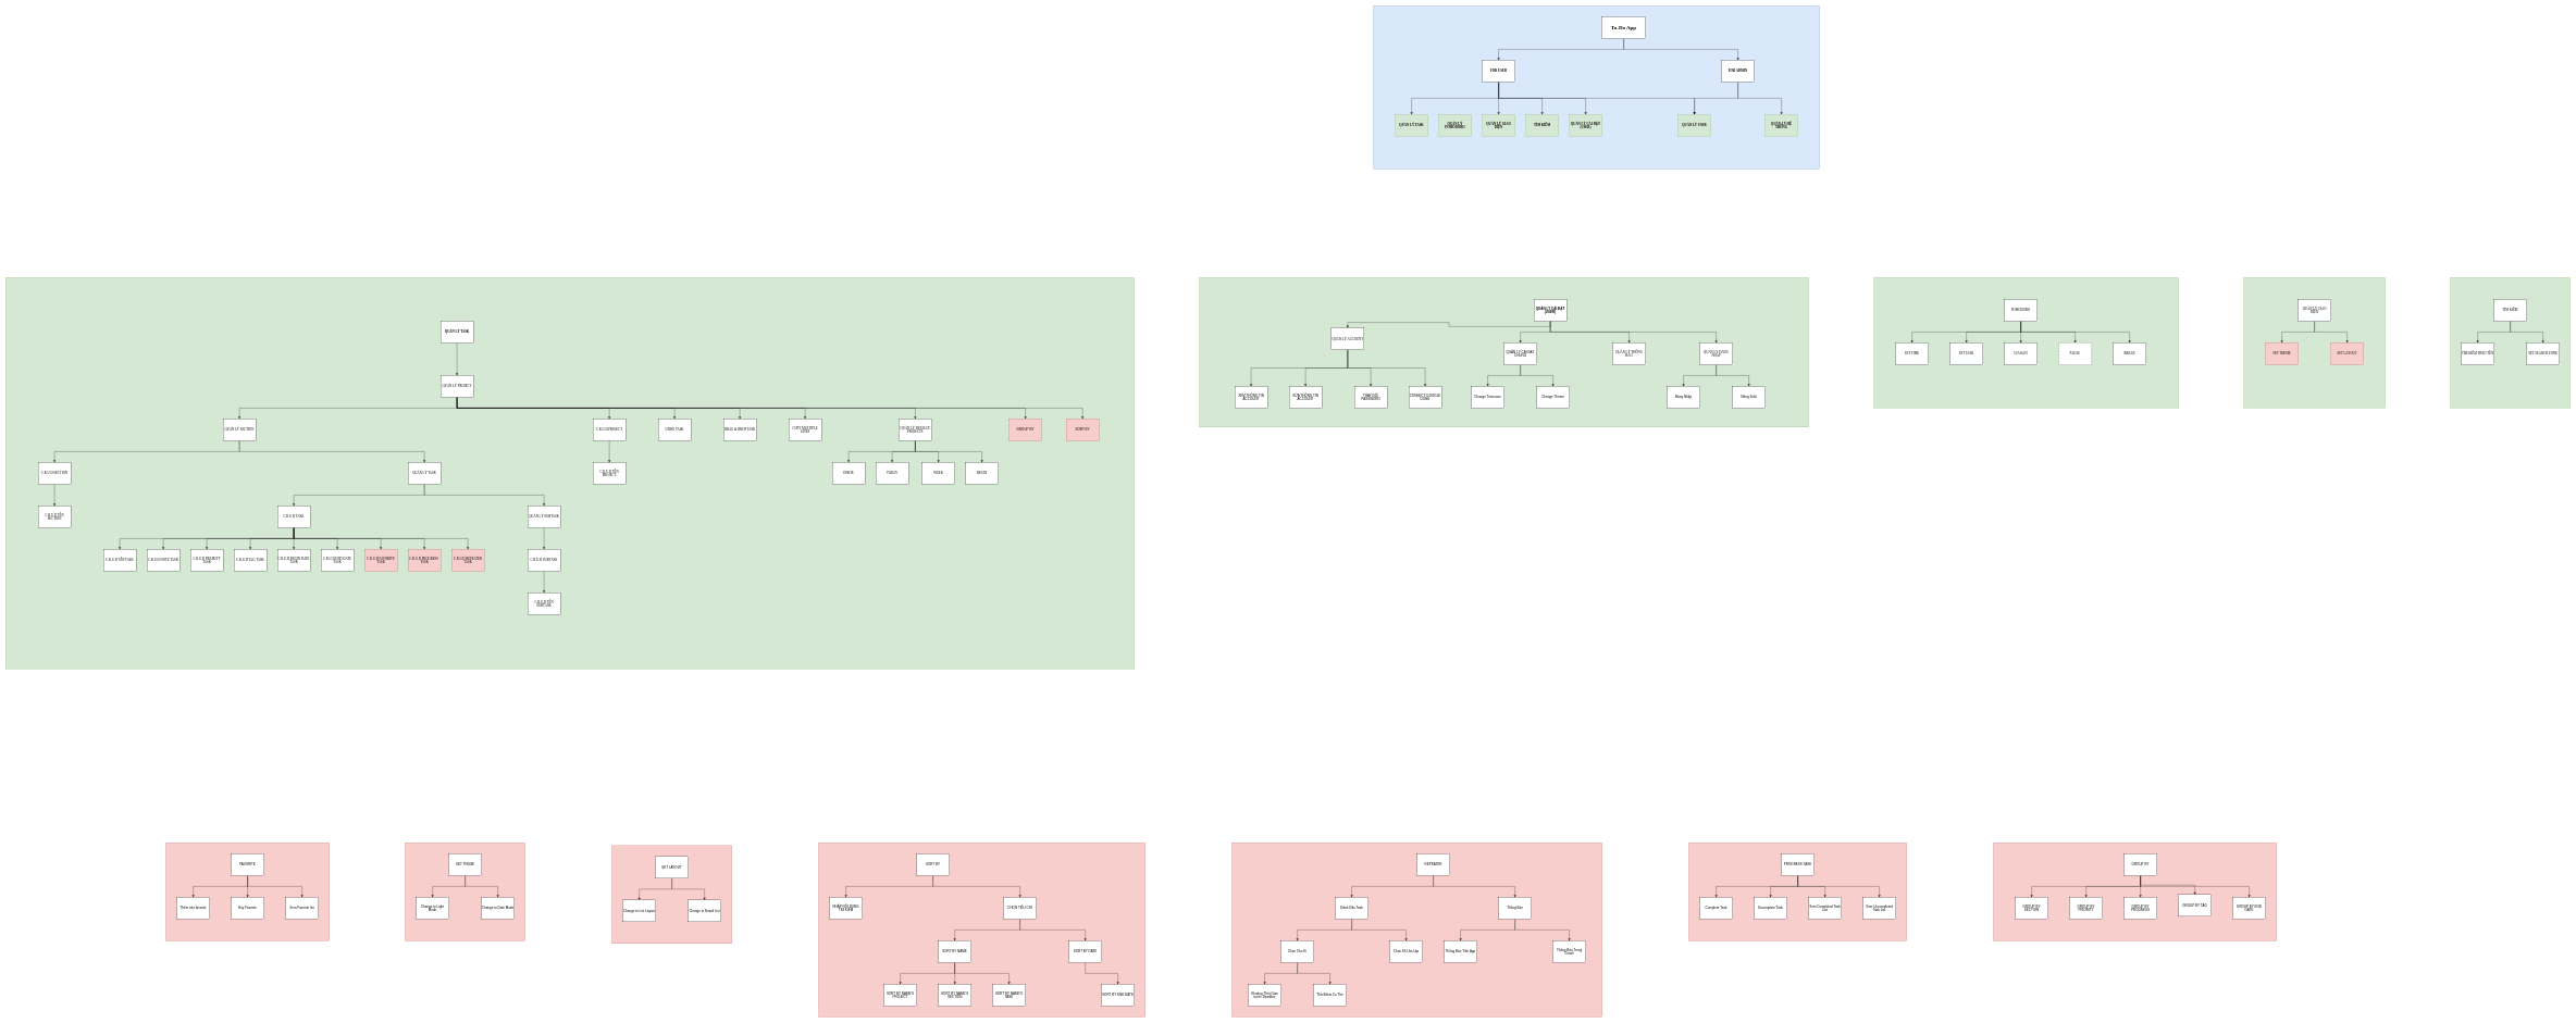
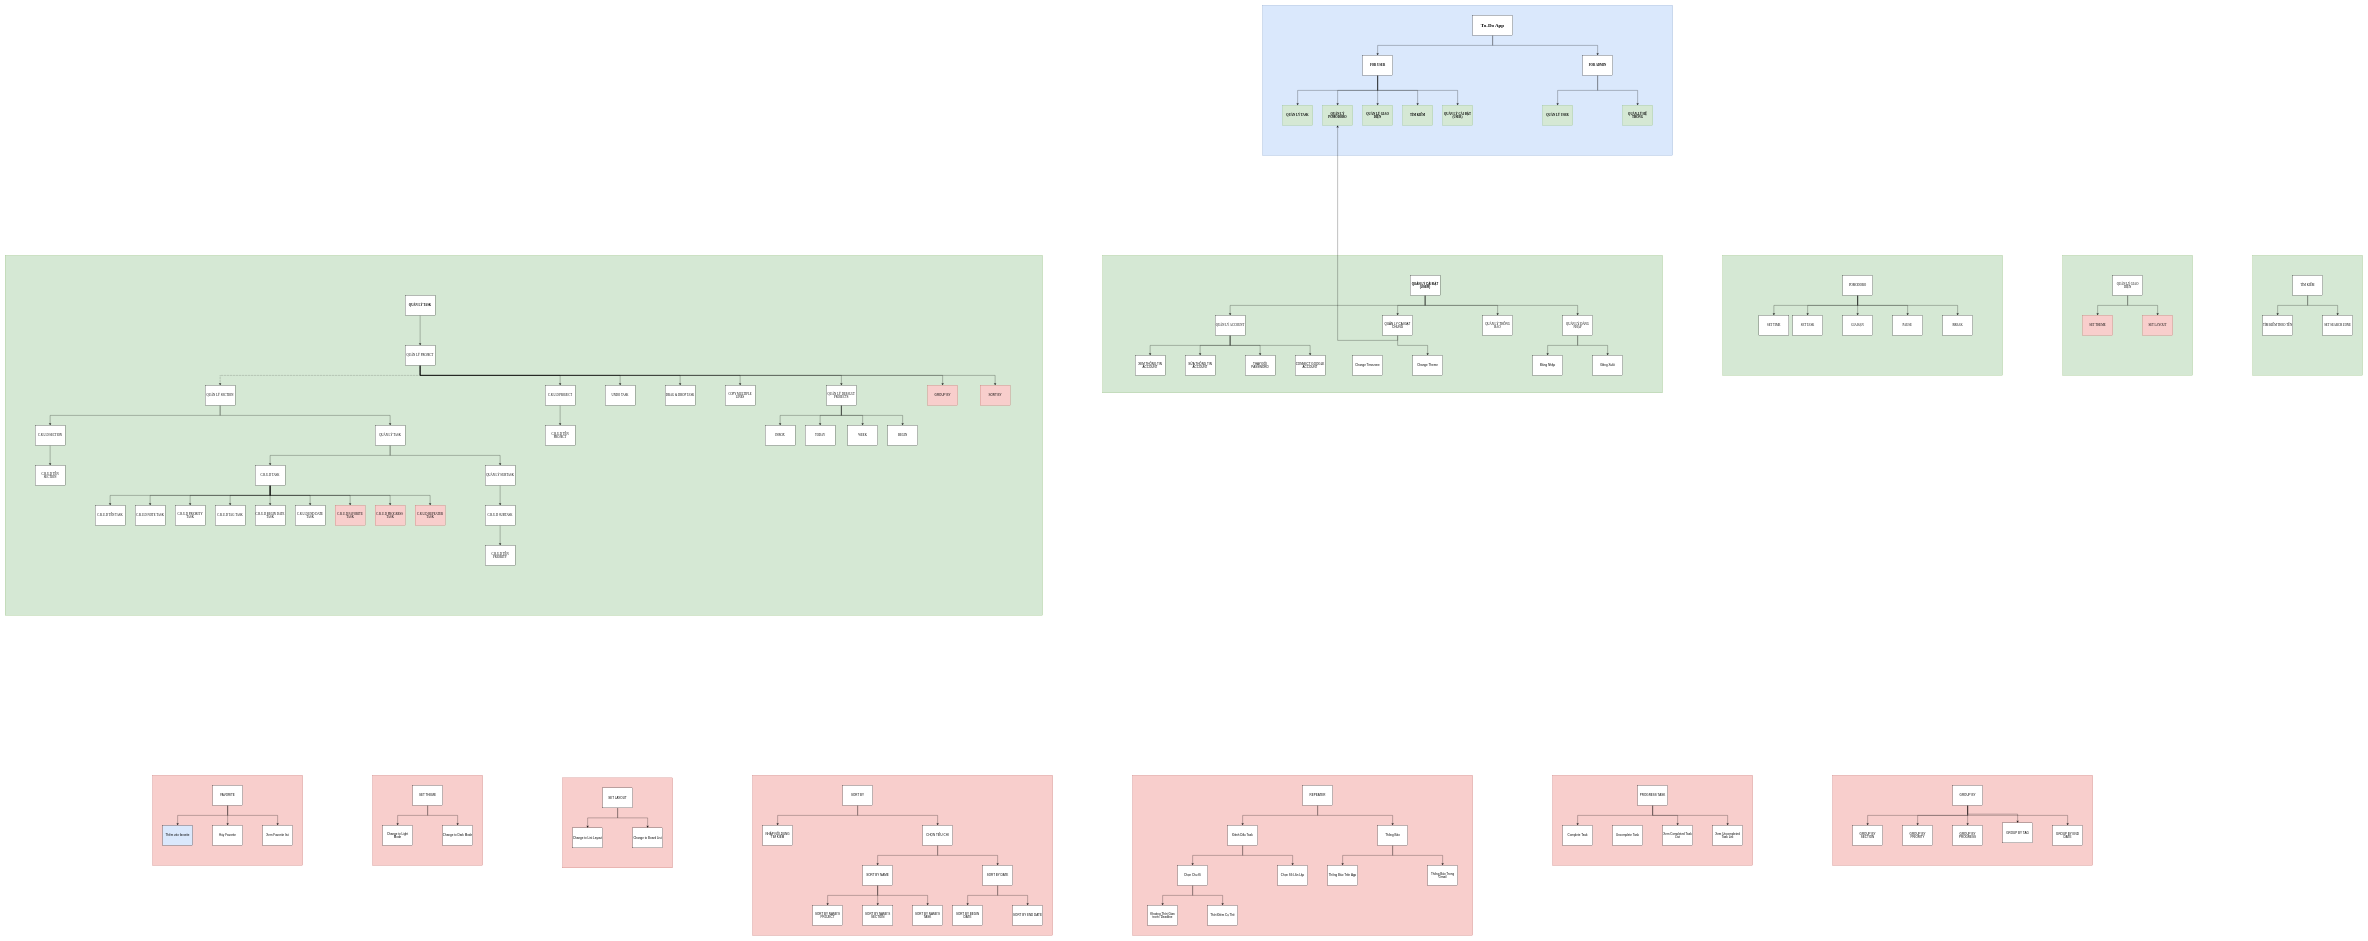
- <mxCell id="28" style="edgeStyle=orthogonalEdgeStyle;rounded=0;orthogonalLoop=1;jettySize=auto;html=1;exitX=0.5;exitY=1;exitDx=0;exitDy=0;fontFamily=Verdana;" parent="1" source="32" target="25" edge="1"><mxGeometry relative="1" as="geometry" /></mxCell>
+ <mxCell id="28" style="edgeStyle=orthogonalEdgeStyle;rounded=0;orthogonalLoop=1;jettySize=auto;html=1;exitX=0.5;exitY=1;exitDx=0;exitDy=0;fontFamily=Verdana;" parent="1" source="32" target="19" edge="1"><mxGeometry relative="1" as="geometry" /></mxCell>
- <mxCell id="133" value="&lt;span&gt;QUẢN LÝ ACCOUNT&lt;/span&gt;" style="rounded=0;whiteSpace=wrap;html=1;fontFamily=Verdana;fontStyle=0" vertex="1" parent="1"><mxGeometry x="4895" y="1205" width="120" height="80" as="geometry" /></mxCell>
+ <mxCell id="133" value="&lt;span&gt;QUẢN LÝ ACCOUNT&lt;/span&gt;" style="rounded=0;whiteSpace=wrap;html=1;fontFamily=Verdana;fontStyle=0" vertex="1" parent="1"><mxGeometry x="4860" y="1260" width="120" height="80" as="geometry" /></mxCell>
- <mxCell id="94" value="SET TIME" style="rounded=0;whiteSpace=wrap;html=1;fontFamily=Verdana;" parent="1" vertex="1"><mxGeometry x="6970" y="1260" width="120" height="80" as="geometry" /></mxCell>
+ <mxCell id="94" value="SET TIME" style="rounded=0;whiteSpace=wrap;html=1;fontFamily=Verdana;" parent="1" vertex="1"><mxGeometry x="7035" y="1260" width="120" height="80" as="geometry" /></mxCell>
- <mxCell id="97" value="PAUSE&amp;nbsp;" style="rounded=0;whiteSpace=wrap;html=1;fontFamily=Verdana;dashed=1;" parent="1" vertex="1"><mxGeometry x="7570" y="1260" width="120" height="80" as="geometry" /></mxCell>
+ <mxCell id="97" value="PAUSE&amp;nbsp;" style="rounded=0;whiteSpace=wrap;html=1;fontFamily=Verdana;" parent="1" vertex="1"><mxGeometry x="7570" y="1260" width="120" height="80" as="geometry" /></mxCell>
- <mxCell id="123" style="edgeStyle=orthogonalEdgeStyle;rounded=0;orthogonalLoop=1;jettySize=auto;html=1;exitX=0.5;exitY=1;exitDx=0;exitDy=0;entryX=0.5;entryY=0;entryDx=0;entryDy=0;" edge="1" parent="1" source="125" target="135"><mxGeometry relative="1" as="geometry" /></mxCell>
+ <mxCell id="123" style="edgeStyle=orthogonalEdgeStyle;rounded=0;orthogonalLoop=1;jettySize=auto;html=1;exitX=0.5;exitY=1;exitDx=0;exitDy=0;" edge="1" parent="1" source="125" target="19"><mxGeometry relative="1" as="geometry" /></mxCell>
- <mxCell id="134" value="CONNECT GOOGLE DUNG" style="rounded=0;whiteSpace=wrap;html=1;" vertex="1" parent="1"><mxGeometry x="5180" y="1420" width="120" height="80" as="geometry" /></mxCell>
+ <mxCell id="134" value="CONNECT GOOGLE ACCOUNT" style="rounded=0;whiteSpace=wrap;html=1;" vertex="1" parent="1"><mxGeometry x="5180" y="1420" width="120" height="80" as="geometry" /></mxCell>
- <mxCell id="37" style="edgeStyle=orthogonalEdgeStyle;rounded=0;orthogonalLoop=1;jettySize=auto;html=1;exitX=0.5;exitY=1;exitDx=0;exitDy=0;entryX=0.5;entryY=0;entryDx=0;entryDy=0;fontFamily=Verdana;" parent="1" source="45" target="50" edge="1"><mxGeometry relative="1" as="geometry" /></mxCell>
+ <mxCell id="37" style="edgeStyle=orthogonalEdgeStyle;rounded=0;orthogonalLoop=1;jettySize=auto;html=1;exitX=0.5;exitY=1;exitDx=0;exitDy=0;entryX=0.5;entryY=0;entryDx=0;entryDy=0;fontFamily=Verdana;dashed=1;" parent="1" source="45" target="50" edge="1"><mxGeometry relative="1" as="geometry" /></mxCell>
- <mxCell id="75" value="C.R.U.D TÊN SUBTASK" style="rounded=0;whiteSpace=wrap;html=1;fontFamily=Verdana;" parent="1" vertex="1"><mxGeometry x="1940" y="2180" width="120" height="80" as="geometry" /></mxCell>
+ <mxCell id="75" value="C.R.U.D TÊN PRIORITY" style="rounded=0;whiteSpace=wrap;html=1;fontFamily=Verdana;" parent="1" vertex="1"><mxGeometry x="1940" y="2180" width="120" height="80" as="geometry" /></mxCell>
- <mxCell id="195" style="edgeStyle=orthogonalEdgeStyle;rounded=0;orthogonalLoop=1;jettySize=auto;html=1;exitX=0.5;exitY=1;exitDx=0;exitDy=0;" edge="1" parent="1" source="198" target="200"><mxGeometry relative="1" as="geometry" /></mxCell>
- <mxCell id="143" value="Thêm vào favorite" style="rounded=0;whiteSpace=wrap;html=1;" vertex="1" parent="1"><mxGeometry x="650" y="3300" width="120" height="80" as="geometry" /></mxCell>
+ <mxCell id="143" value="Thêm vào favorite" style="rounded=0;whiteSpace=wrap;html=1;fillColor=#dae8fc;" vertex="1" parent="1"><mxGeometry x="650" y="3300" width="120" height="80" as="geometry" /></mxCell>
+ <mxCell id="172" style="edgeStyle=orthogonalEdgeStyle;rounded=0;orthogonalLoop=1;jettySize=auto;html=1;exitX=0.5;exitY=1;exitDx=0;exitDy=0;" edge="1" parent="1" source="174" target="175"><mxGeometry relative="1" as="geometry" /></mxCell>
+ <mxCell id="175" value="SORT BY BEGIN DATE" style="rounded=0;whiteSpace=wrap;html=1;" vertex="1" parent="1"><mxGeometry x="3810" y="3620" width="120" height="80" as="geometry" /></mxCell>
